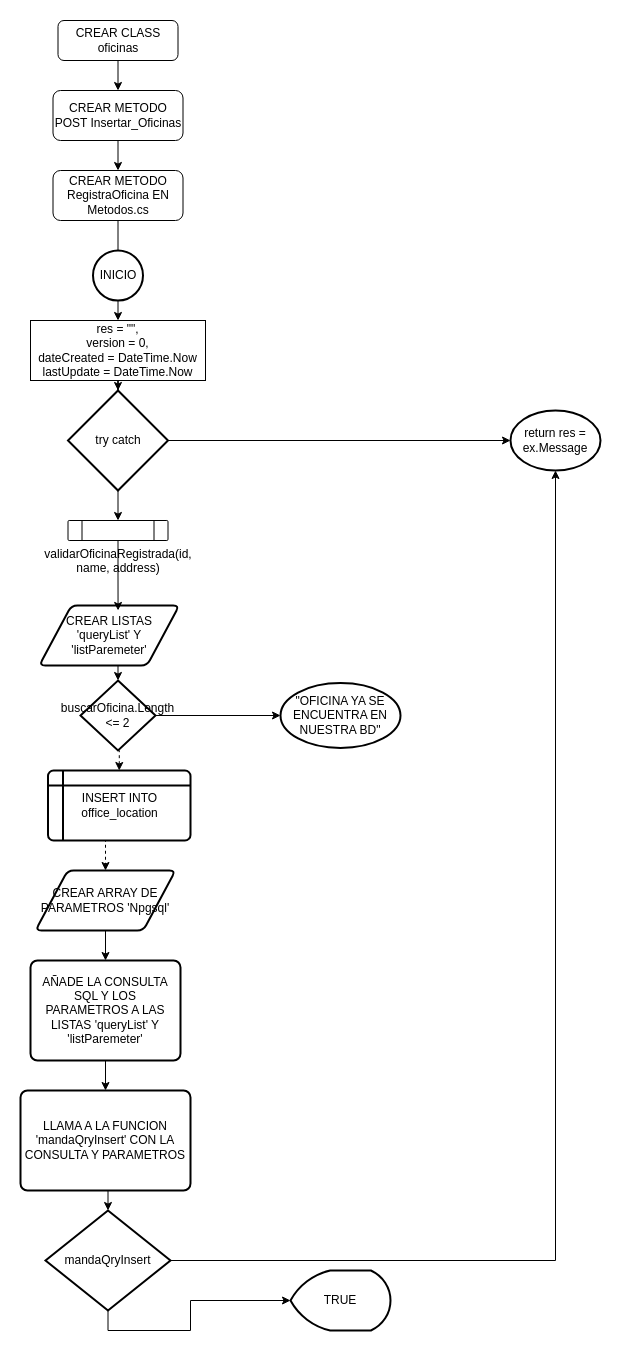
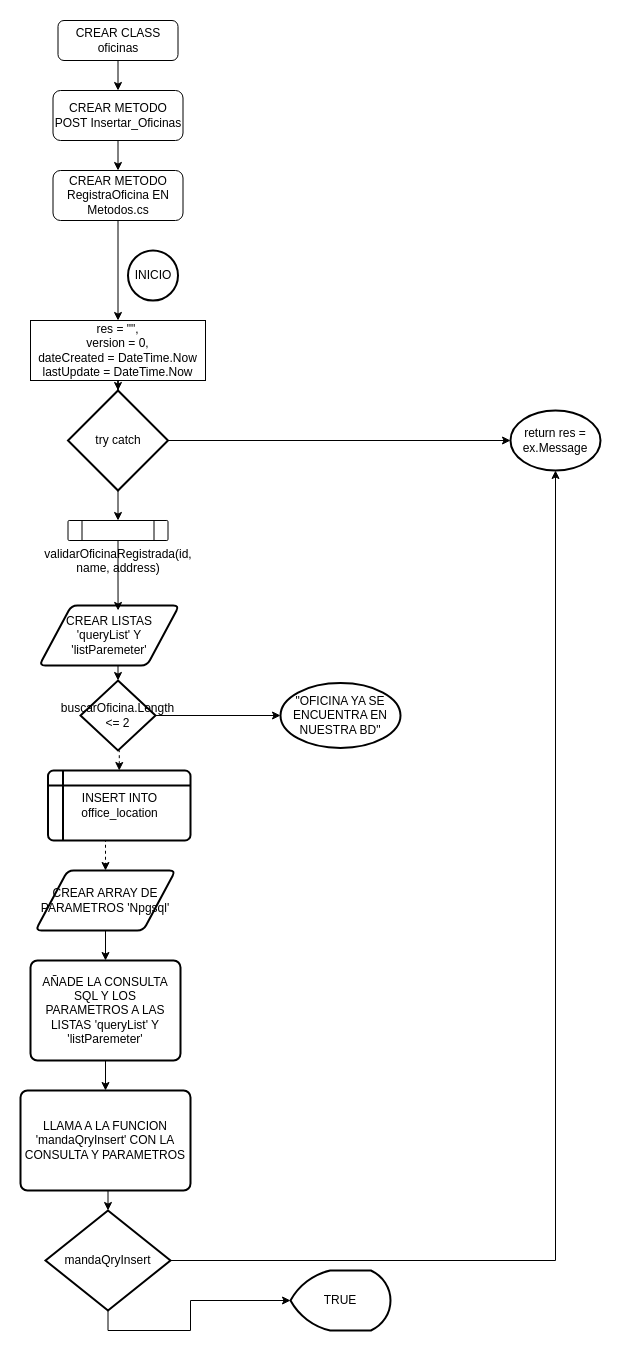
- <mxCell id="8" value="INICIO" style="strokeWidth=2;html=1;shape=mxgraph.flowchart.start_2;whiteSpace=wrap;" vertex="1" parent="1"><mxGeometry x="92.5" y="250" width="50" height="50" as="geometry" /></mxCell>
+ <mxCell id="8" value="INICIO" style="strokeWidth=2;html=1;shape=mxgraph.flowchart.start_2;whiteSpace=wrap;" vertex="1" parent="1"><mxGeometry x="127.5" y="250" width="50" height="50" as="geometry" /></mxCell>
